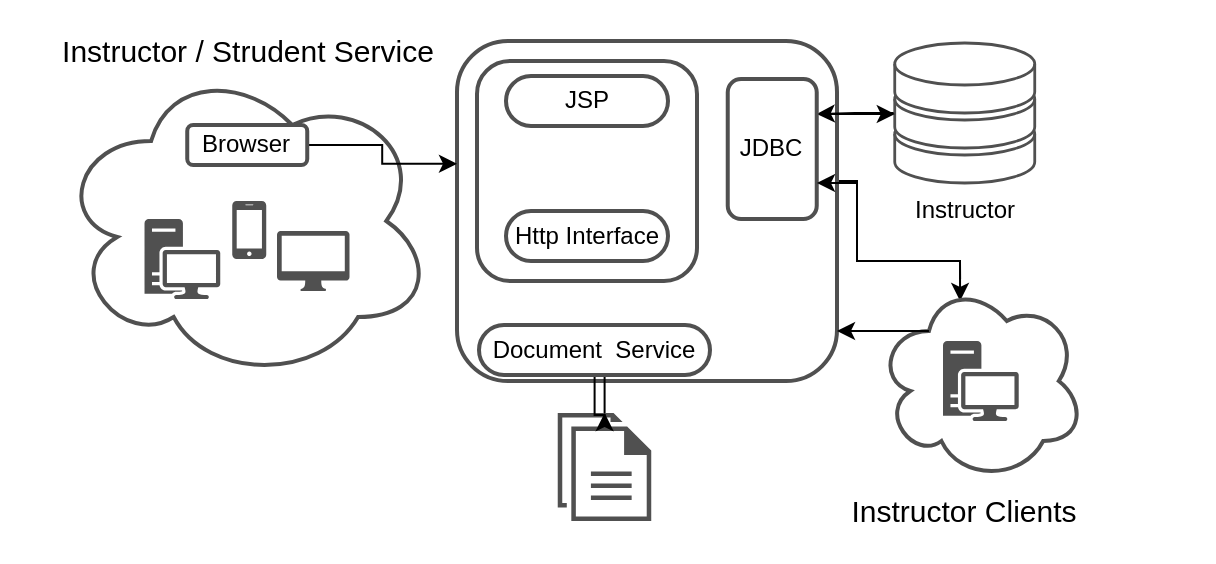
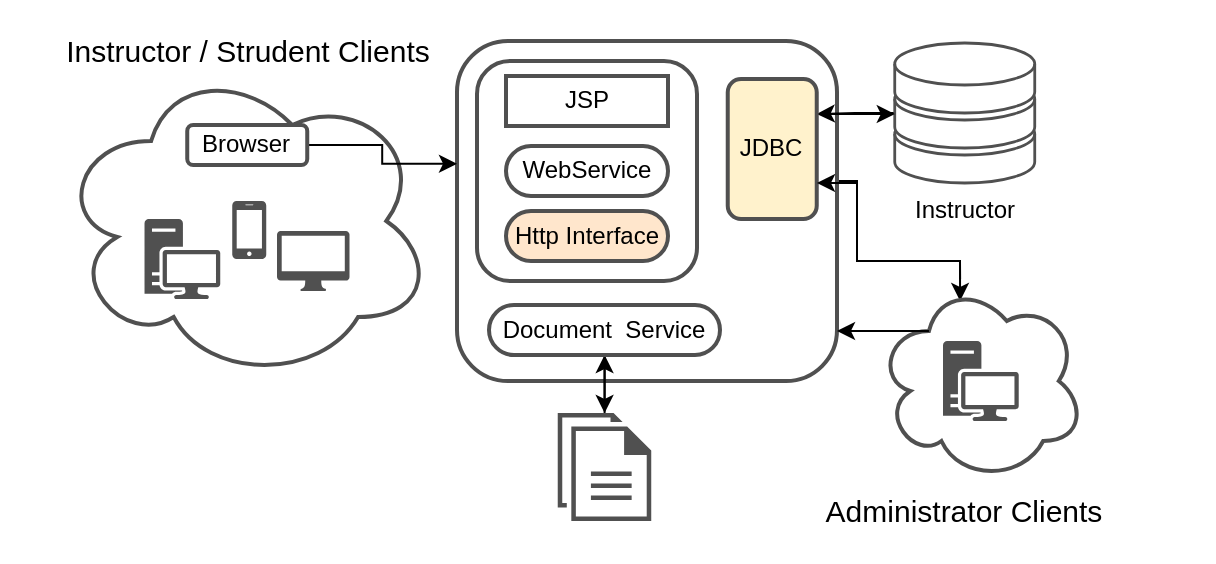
- <mxCell id="23" value="Instructor / Strudent Service" style="text;html=1;strokeColor=none;fillColor=none;align=center;verticalAlign=middle;whiteSpace=wrap;rounded=0;fontSize=15;" parent="1" vertex="1"><mxGeometry x="20.23" y="20" width="207.73" height="10" as="geometry" /></mxCell>
+ <mxCell id="23" value="Instructor / Strudent Clients" style="text;html=1;strokeColor=none;fillColor=none;align=center;verticalAlign=middle;whiteSpace=wrap;rounded=0;fontSize=15;" parent="1" vertex="1"><mxGeometry x="20.23" y="20" width="207.73" height="10" as="geometry" /></mxCell>
- <mxCell id="18" value="JSP" style="rounded=1;whiteSpace=wrap;html=1;strokeWidth=2;fillColor=#FFFFFF;strokeColor=#505050;arcSize=50;" parent="16" vertex="1"><mxGeometry x="14.5" y="7.5" width="81" height="25" as="geometry" /></mxCell>
+ <mxCell id="18" value="JSP" style="whiteSpace=wrap;html=1;strokeWidth=2;fillColor=#FFFFFF;strokeColor=#505050;arcSize=50;rounded=0;" parent="16" vertex="1"><mxGeometry x="14.5" y="7.5" width="81" height="25" as="geometry" /></mxCell>
- <mxCell id="22" value="JDBC" style="rounded=1;whiteSpace=wrap;html=1;strokeColor=#505050;strokeWidth=2;fillColor=#FFFFFF;" parent="1" vertex="1"><mxGeometry x="363.37" y="39" width="44.5" height="70" as="geometry" /></mxCell>
+ <mxCell id="22" value="JDBC" style="rounded=1;whiteSpace=wrap;html=1;strokeColor=#505050;strokeWidth=2;fillColor=#fff2cc;" parent="1" vertex="1"><mxGeometry x="363.37" y="39" width="44.5" height="70" as="geometry" /></mxCell>
+ <mxCell id="19" value="WebService" style="rounded=1;whiteSpace=wrap;html=1;strokeWidth=2;fillColor=#FFFFFF;strokeColor=#505050;arcSize=50;" parent="16" vertex="1"><mxGeometry x="14.5" y="42.5" width="81" height="25" as="geometry" /></mxCell>
- <mxCell id="20" value="Http Interface" style="rounded=1;whiteSpace=wrap;html=1;strokeWidth=2;fillColor=#FFFFFF;strokeColor=#505050;arcSize=50;" parent="16" vertex="1"><mxGeometry x="14.5" y="75" width="81" height="25" as="geometry" /></mxCell>
+ <mxCell id="20" value="Http Interface" style="rounded=1;whiteSpace=wrap;html=1;strokeWidth=2;fillColor=#ffe6cc;strokeColor=#505050;arcSize=50;" parent="16" vertex="1"><mxGeometry x="14.5" y="75" width="81" height="25" as="geometry" /></mxCell>
- <mxCell id="15" value="Document&amp;nbsp; Service" style="rounded=1;whiteSpace=wrap;html=1;strokeWidth=2;fillColor=#FFFFFF;strokeColor=#505050;arcSize=50;" parent="1" vertex="1"><mxGeometry x="239" y="162" width="115.5" height="25" as="geometry" /></mxCell>
+ <mxCell id="15" value="Document&amp;nbsp; Service" style="rounded=1;whiteSpace=wrap;html=1;strokeWidth=2;fillColor=#FFFFFF;strokeColor=#505050;arcSize=50;" parent="1" vertex="1"><mxGeometry x="244" y="152" width="115.5" height="25" as="geometry" /></mxCell>
- <mxCell id="27" value="Instructor Clients" style="text;html=1;strokeColor=none;fillColor=none;align=center;verticalAlign=middle;whiteSpace=wrap;rounded=0;fontSize=15;" parent="1" vertex="1"><mxGeometry x="378" y="250" width="207.73" height="10" as="geometry" /></mxCell>
+ <mxCell id="27" value="Administrator Clients" style="text;html=1;strokeColor=none;fillColor=none;align=center;verticalAlign=middle;whiteSpace=wrap;rounded=0;fontSize=15;" parent="1" vertex="1"><mxGeometry x="378" y="250" width="207.73" height="10" as="geometry" /></mxCell>
